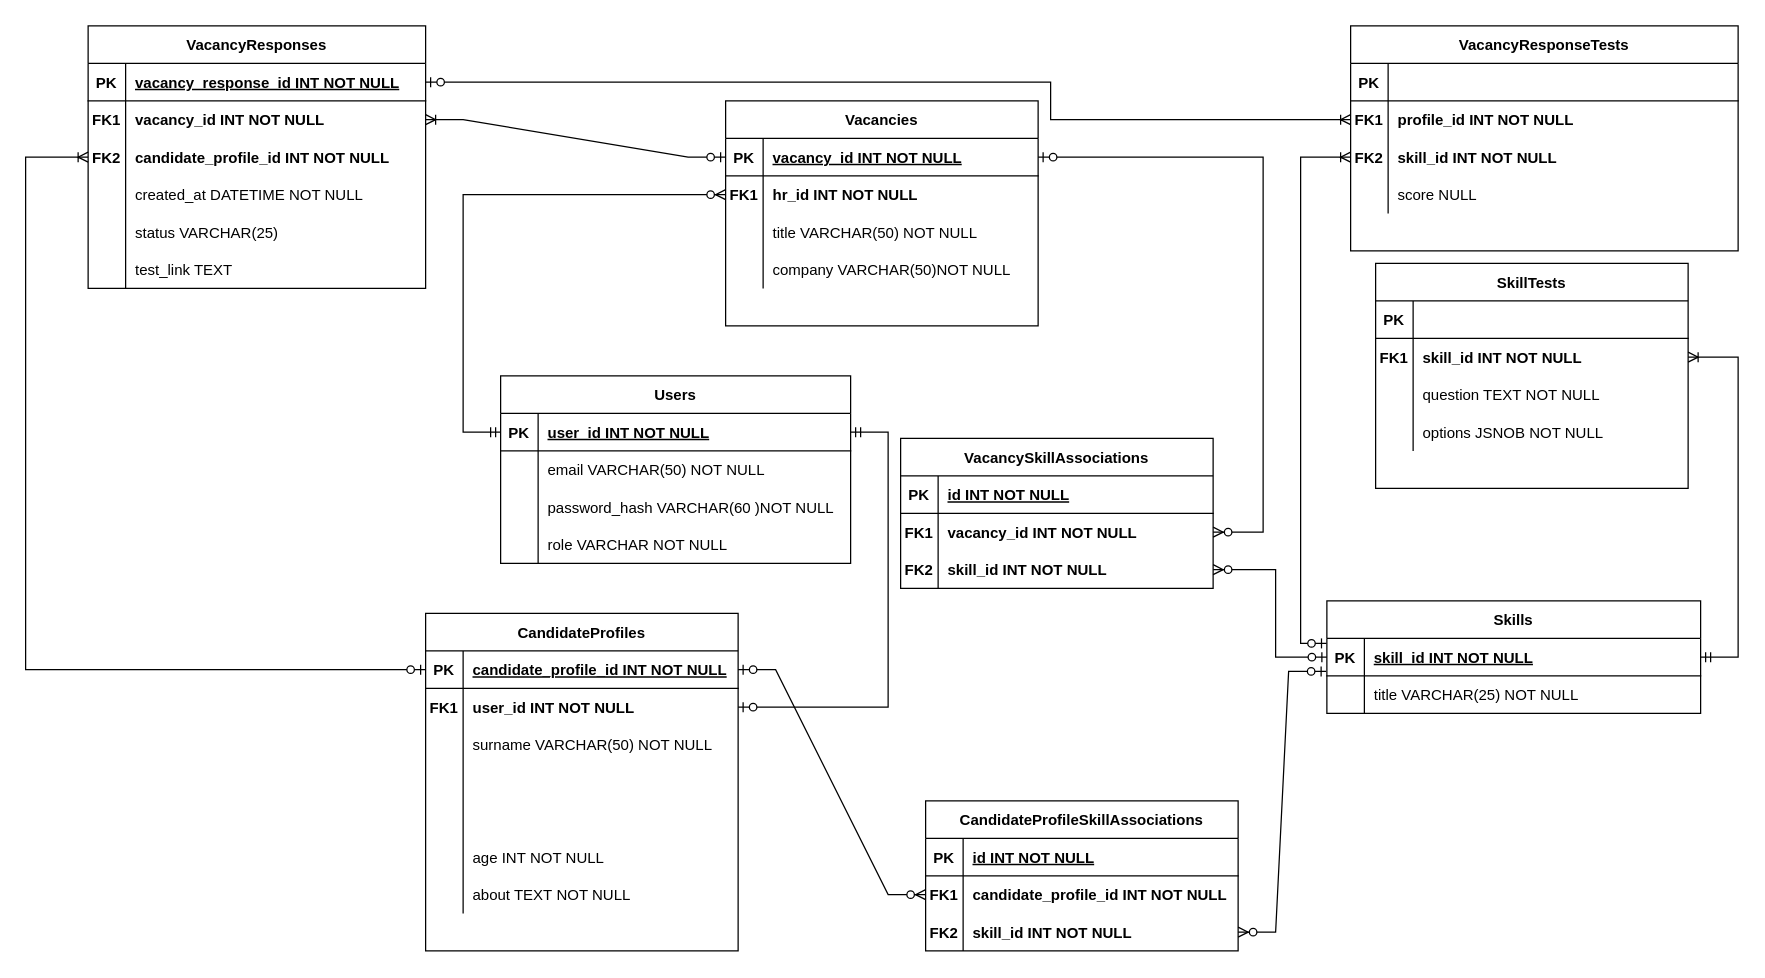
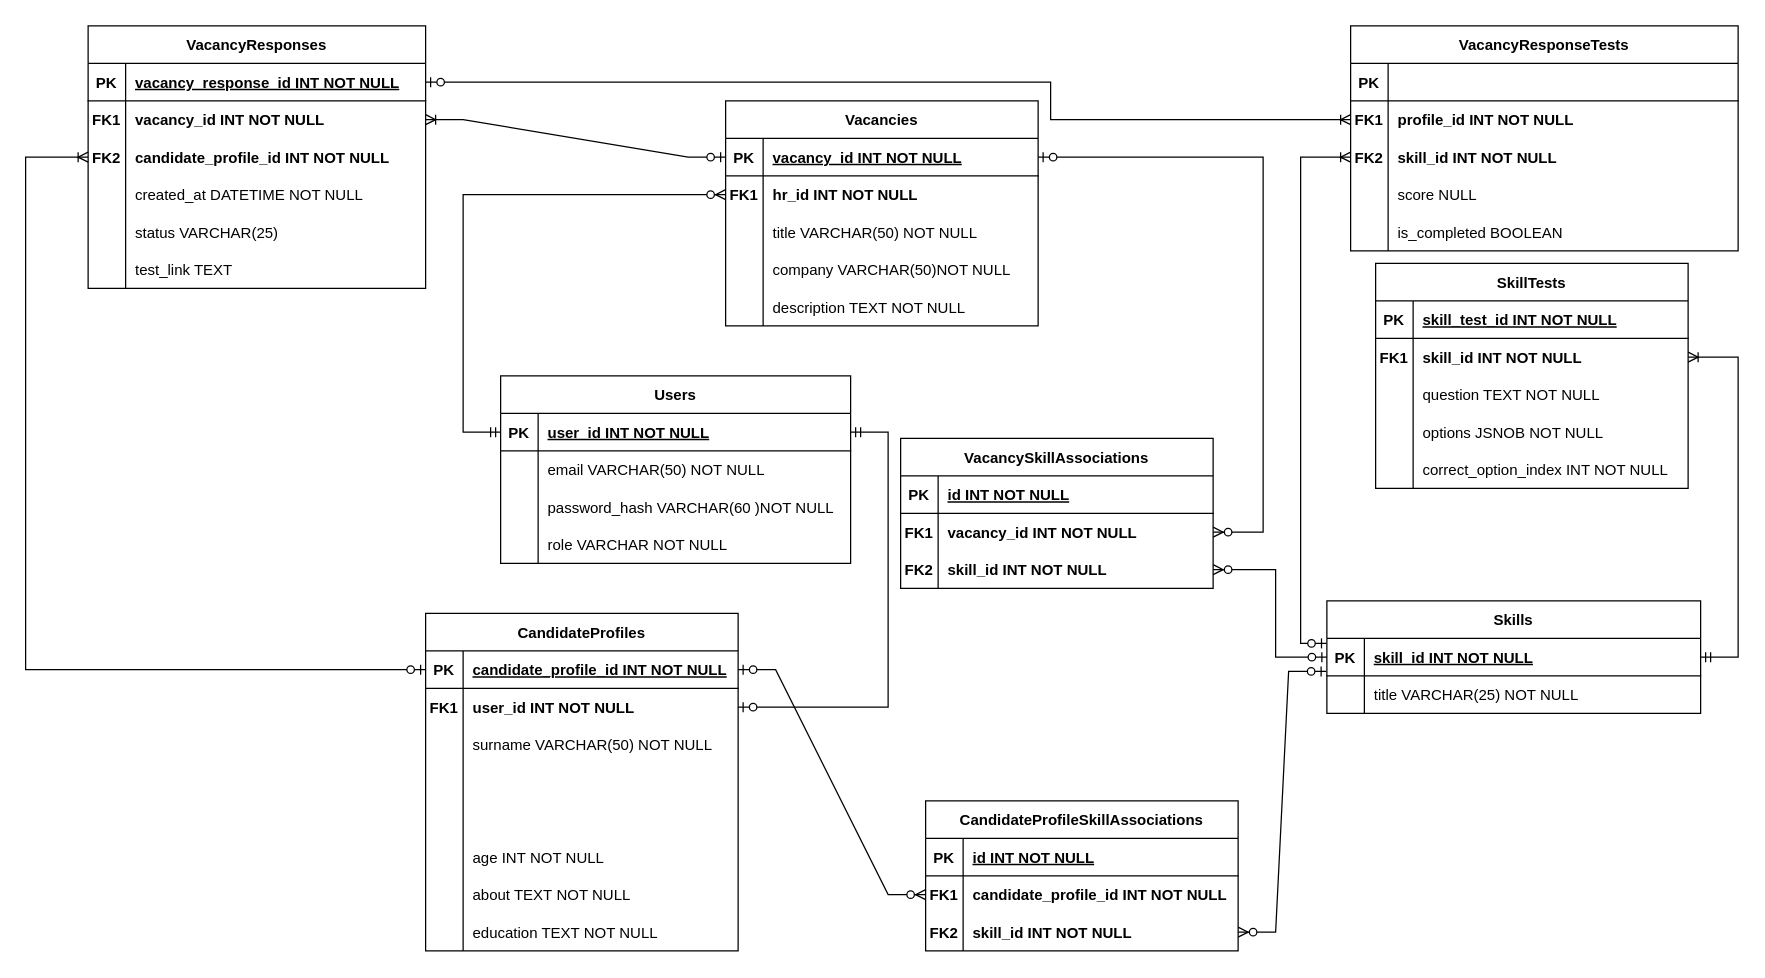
+ <mxCell id="127" value="is_completed BOOLEAN" style="shape=partialRectangle;overflow=hidden;connectable=0;fillColor=none;top=0;left=0;bottom=0;right=0;align=left;spacingLeft=6;" vertex="1" parent="125"><mxGeometry x="30" width="280" height="30" as="geometry"><mxRectangle width="280" height="30" as="alternateBounds" /></mxGeometry></mxCell>
+ <mxCell id="90" value="description TEXT NOT NULL" style="shape=partialRectangle;overflow=hidden;connectable=0;fillColor=none;top=0;left=0;bottom=0;right=0;align=left;spacingLeft=6;" vertex="1" parent="88"><mxGeometry x="30" width="220" height="30" as="geometry"><mxRectangle width="220" height="30" as="alternateBounds" /></mxGeometry></mxCell>
+ <mxCell id="60" value="skill_test_id INT NOT NULL " style="shape=partialRectangle;overflow=hidden;connectable=0;fillColor=none;top=0;left=0;bottom=0;right=0;align=left;spacingLeft=6;fontStyle=5;" vertex="1" parent="58"><mxGeometry x="30" width="220" height="30" as="geometry"><mxRectangle width="220" height="30" as="alternateBounds" /></mxGeometry></mxCell>
+ <mxCell id="72" value="correct_option_index INT NOT NULL" style="shape=partialRectangle;overflow=hidden;connectable=0;fillColor=none;top=0;left=0;bottom=0;right=0;align=left;spacingLeft=6;" vertex="1" parent="70"><mxGeometry x="30" width="220" height="30" as="geometry"><mxRectangle width="220" height="30" as="alternateBounds" /></mxGeometry></mxCell>
+ <mxCell id="37" value="education TEXT NOT NULL" style="shape=partialRectangle;overflow=hidden;connectable=0;fillColor=none;top=0;left=0;bottom=0;right=0;align=left;spacingLeft=6;" parent="35" vertex="1"><mxGeometry x="30" width="220" height="30" as="geometry"><mxRectangle width="220" height="30" as="alternateBounds" /></mxGeometry></mxCell>
